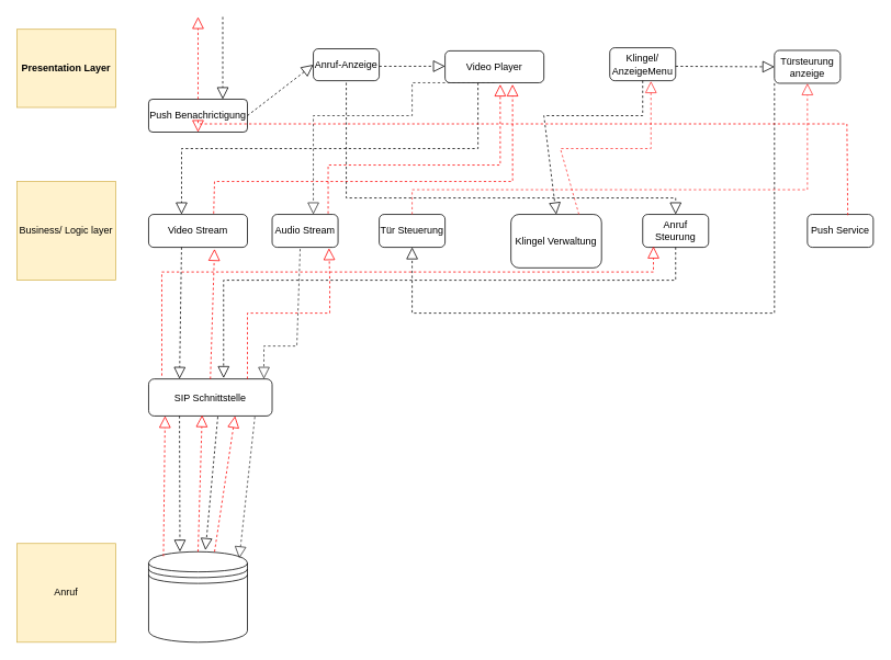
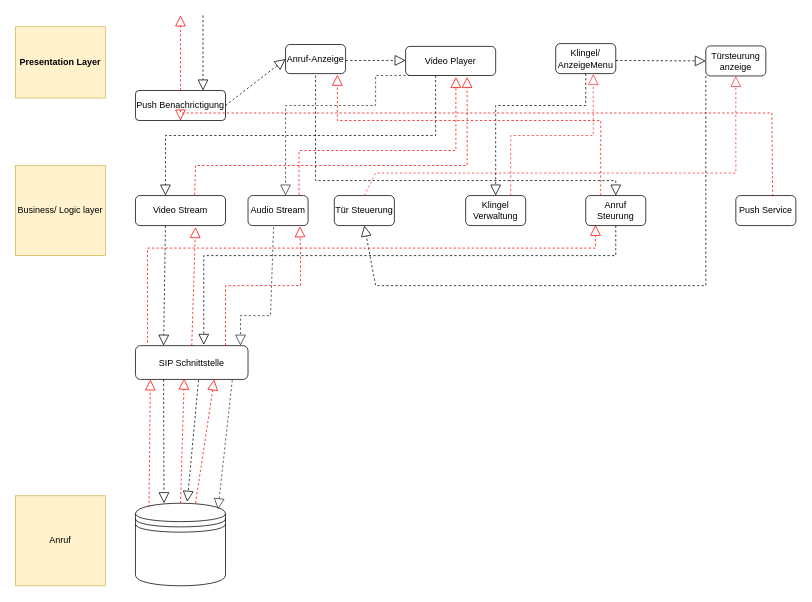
+ <mxCell id="44" value="" style="endArrow=block;dashed=1;endFill=0;endSize=12;html=1;rounded=0;strokeColor=#FF0000;fontSize=12;exitX=0.25;exitY=0;exitDx=0;exitDy=0;entryX=0.863;entryY=1.039;entryDx=0;entryDy=0;entryPerimeter=0;" edge="1" parent="1" source="13" target="4"><mxGeometry width="160" relative="1" as="geometry"><mxPoint x="800" y="250" as="sourcePoint" /><mxPoint x="760" y="160" as="targetPoint" /><Array as="points"><mxPoint x="800" y="160" /><mxPoint x="449" y="160" /></Array></mxGeometry></mxCell>
- <mxCell id="11" value="Tür Steuerung" style="rounded=1;whiteSpace=wrap;html=1;fontSize=12;" vertex="1" parent="1"><mxGeometry x="460" y="260" width="80" height="40" as="geometry" /></mxCell>
+ <mxCell id="11" value="Tür Steuerung" style="rounded=1;whiteSpace=wrap;html=1;fontSize=12;" vertex="1" parent="1"><mxGeometry x="445" y="260" width="80" height="40" as="geometry" /></mxCell>
- <mxCell id="12" value="Klingel Verwaltung" style="rounded=1;whiteSpace=wrap;html=1;fontSize=12;" vertex="1" parent="1"><mxGeometry x="620" y="260" width="110" height="65" as="geometry" /></mxCell>
+ <mxCell id="12" value="Klingel Verwaltung" style="rounded=1;whiteSpace=wrap;html=1;fontSize=12;" vertex="1" parent="1"><mxGeometry x="620" y="260" width="80" height="40" as="geometry" /></mxCell>
